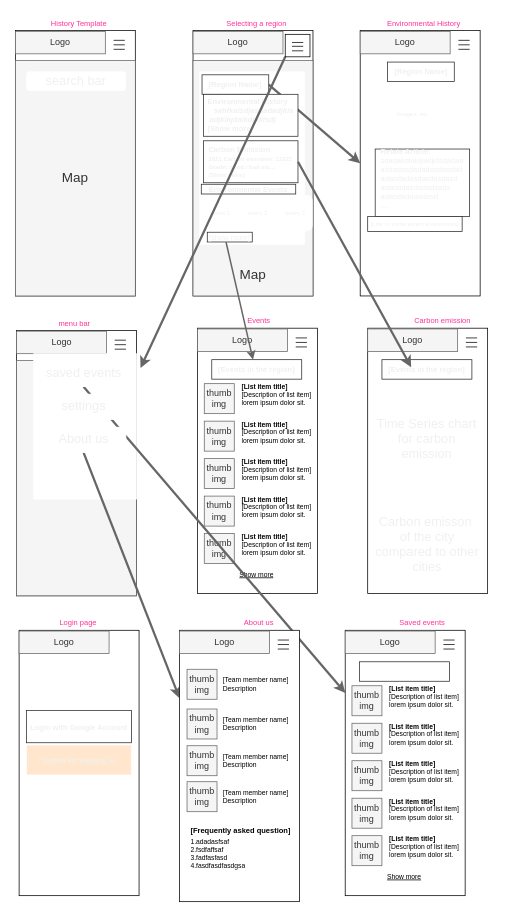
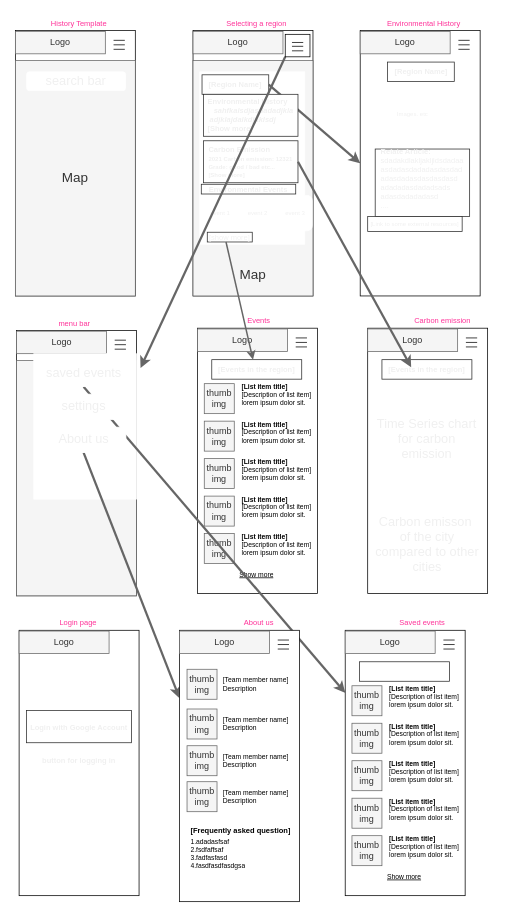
- <mxCell id="13" value="&lt;div style=&quot;text-align: left&quot;&gt;&lt;font face=&quot;helvetica&quot;&gt;&lt;span style=&quot;font-size: 10px&quot;&gt;&lt;b&gt;button for logging in&lt;/b&gt;&lt;/span&gt;&lt;/font&gt;&lt;/div&gt;" style="rounded=0;whiteSpace=wrap;html=1;fontSize=9;strokeColor=#FFFFFF;fontColor=#F0F0F0;fillColor=#ffe6cc;" vertex="1" parent="1"><mxGeometry x="35" y="993" width="140" height="40" as="geometry" /></mxCell>
+ <mxCell id="13" value="&lt;div style=&quot;text-align: left&quot;&gt;&lt;font face=&quot;helvetica&quot;&gt;&lt;span style=&quot;font-size: 10px&quot;&gt;&lt;b&gt;button for logging in&lt;/b&gt;&lt;/span&gt;&lt;/font&gt;&lt;/div&gt;" style="rounded=0;whiteSpace=wrap;html=1;fontSize=9;strokeColor=#FFFFFF;fontColor=#F0F0F0;" vertex="1" parent="1"><mxGeometry x="35" y="993" width="140" height="40" as="geometry" /></mxCell>
